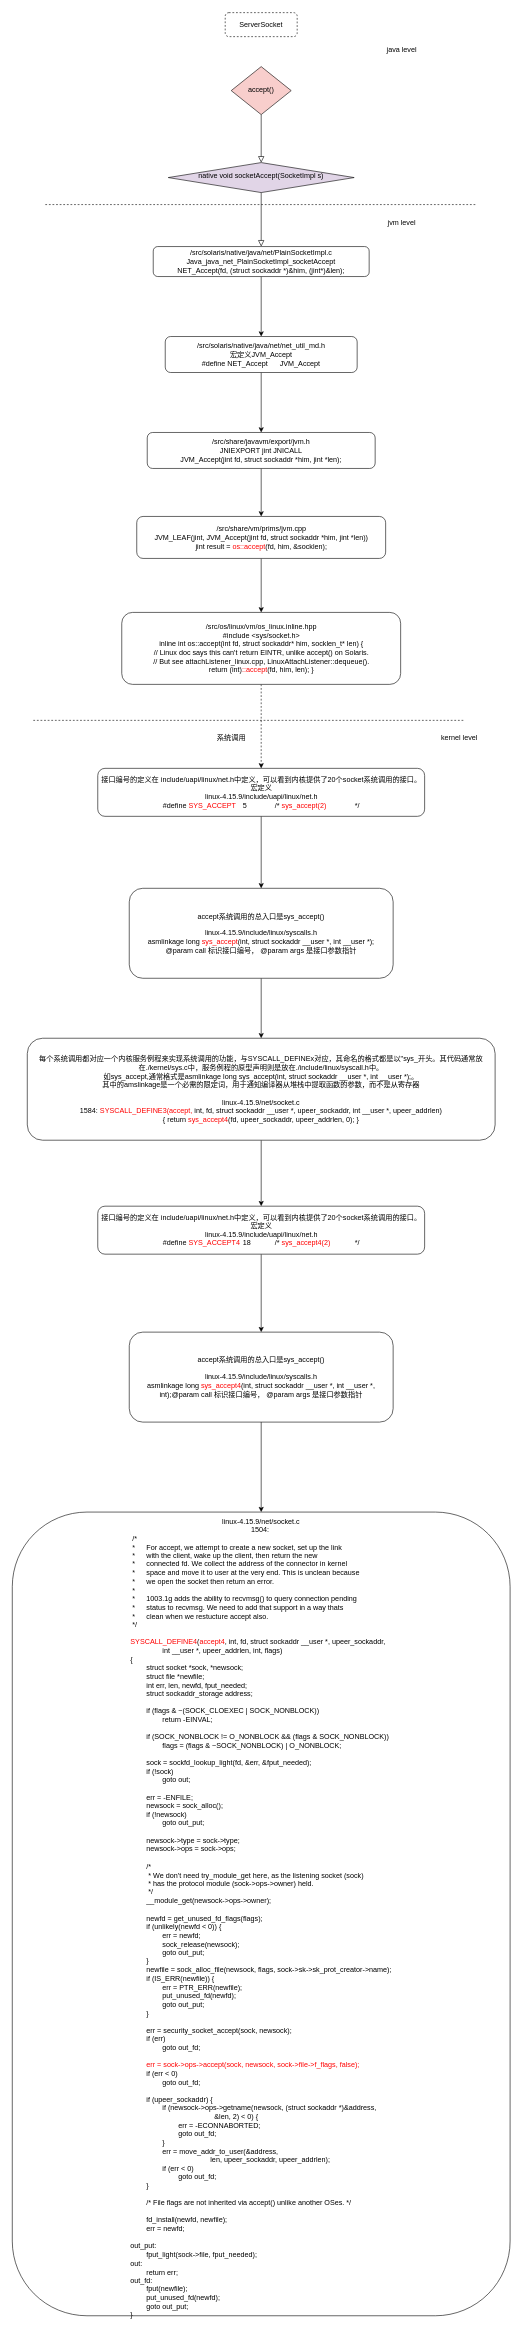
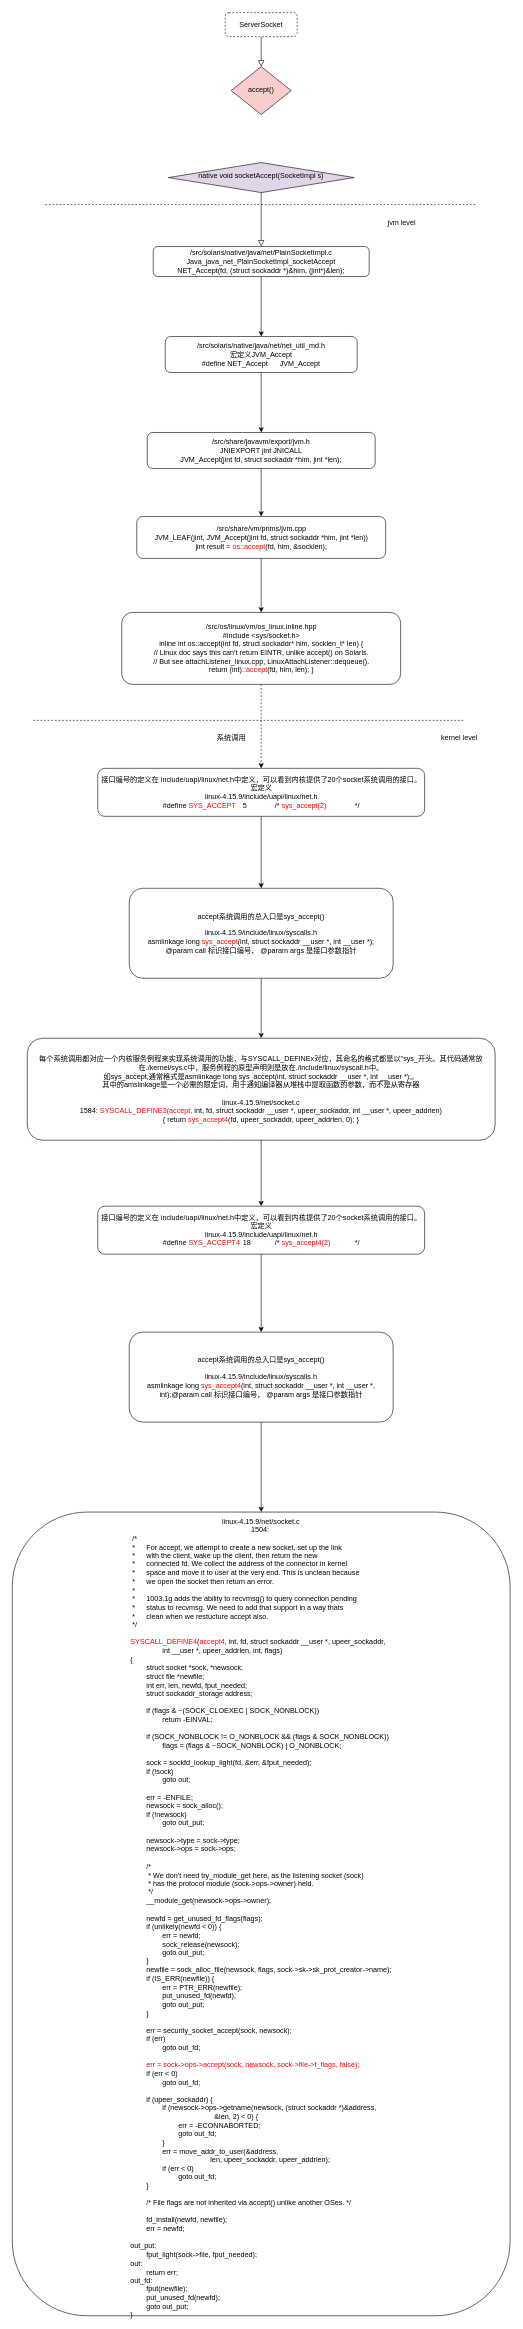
+ <mxCell id="2" value="" style="rounded=0;html=1;jettySize=auto;orthogonalLoop=1;fontSize=11;endArrow=block;endFill=0;endSize=8;strokeWidth=1;shadow=0;labelBackgroundColor=none;edgeStyle=orthogonalEdgeStyle;" parent="1" source="3" target="5" edge="1"><mxGeometry relative="1" as="geometry" /></mxCell>
- <mxCell id="11" value="java level" style="text;html=1;align=center;verticalAlign=middle;resizable=0;points=[];autosize=1;" parent="1" vertex="1"><mxGeometry x="634" y="72" width="70" height="20" as="geometry" /></mxCell>
- <mxCell id="4" value="" style="rounded=0;html=1;jettySize=auto;orthogonalLoop=1;fontSize=11;endArrow=block;endFill=0;endSize=8;strokeWidth=1;shadow=0;labelBackgroundColor=none;edgeStyle=orthogonalEdgeStyle;" parent="1" source="5" target="7" edge="1"><mxGeometry y="20" relative="1" as="geometry"><mxPoint as="offset" /></mxGeometry></mxCell>
